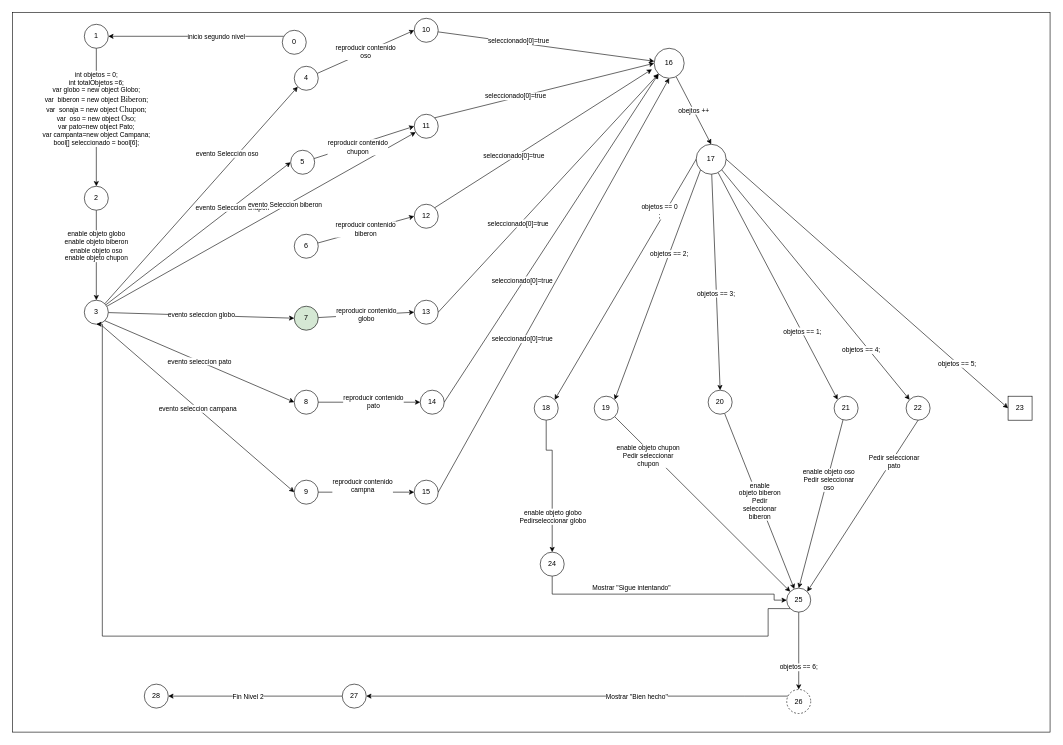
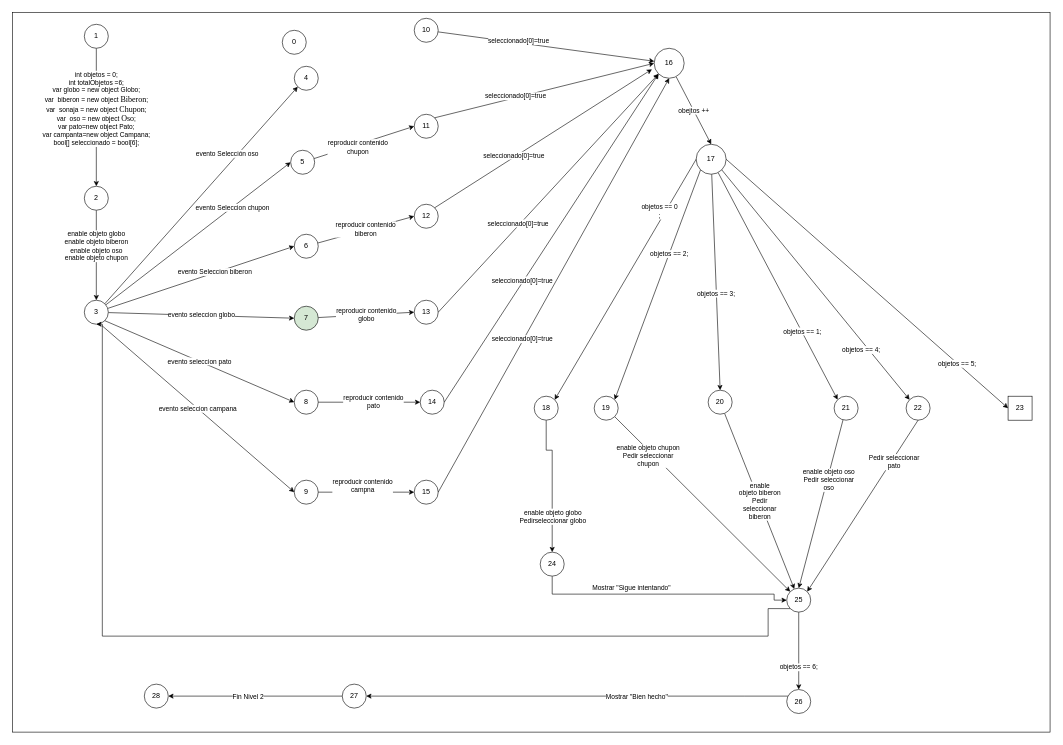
- <mxCell id="40" value="" style="edgeStyle=orthogonalEdgeStyle;rounded=0;orthogonalLoop=1;jettySize=auto;html=1;entryX=1;entryY=0.5;entryDx=0;entryDy=0;" parent="1" source="42" target="4" edge="1"><mxGeometry relative="1" as="geometry"><mxPoint x="280" y="110" as="targetPoint" /><Array as="points"><mxPoint x="490" y="60" /></Array></mxGeometry></mxCell>
- <mxCell id="41" value="inicio segundo nivel" style="edgeLabel;html=1;align=center;verticalAlign=middle;resizable=0;points=[];" parent="40" vertex="1" connectable="0"><mxGeometry x="-0.267" y="-1" relative="1" as="geometry"><mxPoint x="-6" y="1" as="offset" /></mxGeometry></mxCell>
- <mxCell id="12" value="reproducir contenido&lt;br&gt;oso" style="edgeStyle=none;rounded=0;orthogonalLoop=1;jettySize=auto;html=1;entryX=0;entryY=0.5;entryDx=0;entryDy=0;" parent="1" source="13" target="36" edge="1"><mxGeometry relative="1" as="geometry" /></mxCell>
- <mxCell id="9" value="evento Seleccion biberon&amp;nbsp;" style="rounded=0;orthogonalLoop=1;jettySize=auto;html=1;" parent="1" source="11" target="16" edge="1"><mxGeometry x="0.161" y="1" relative="1" as="geometry"><mxPoint as="offset" /></mxGeometry></mxCell>
+ <mxCell id="9" value="evento Seleccion biberon&amp;nbsp;" style="rounded=0;orthogonalLoop=1;jettySize=auto;html=1;entryX=0;entryY=0.5;entryDx=0;entryDy=0;" parent="1" source="11" target="15" edge="1"><mxGeometry x="0.161" y="1" relative="1" as="geometry"><mxPoint as="offset" /></mxGeometry></mxCell>
- <mxCell id="46" value="26" style="ellipse;whiteSpace=wrap;html=1;aspect=fixed;dashed=1;" parent="1" vertex="1"><mxGeometry x="1311" y="1149" width="40" height="40" as="geometry" /></mxCell>
+ <mxCell id="46" value="26" style="ellipse;whiteSpace=wrap;html=1;aspect=fixed;" parent="1" vertex="1"><mxGeometry x="1311" y="1149" width="40" height="40" as="geometry" /></mxCell>
